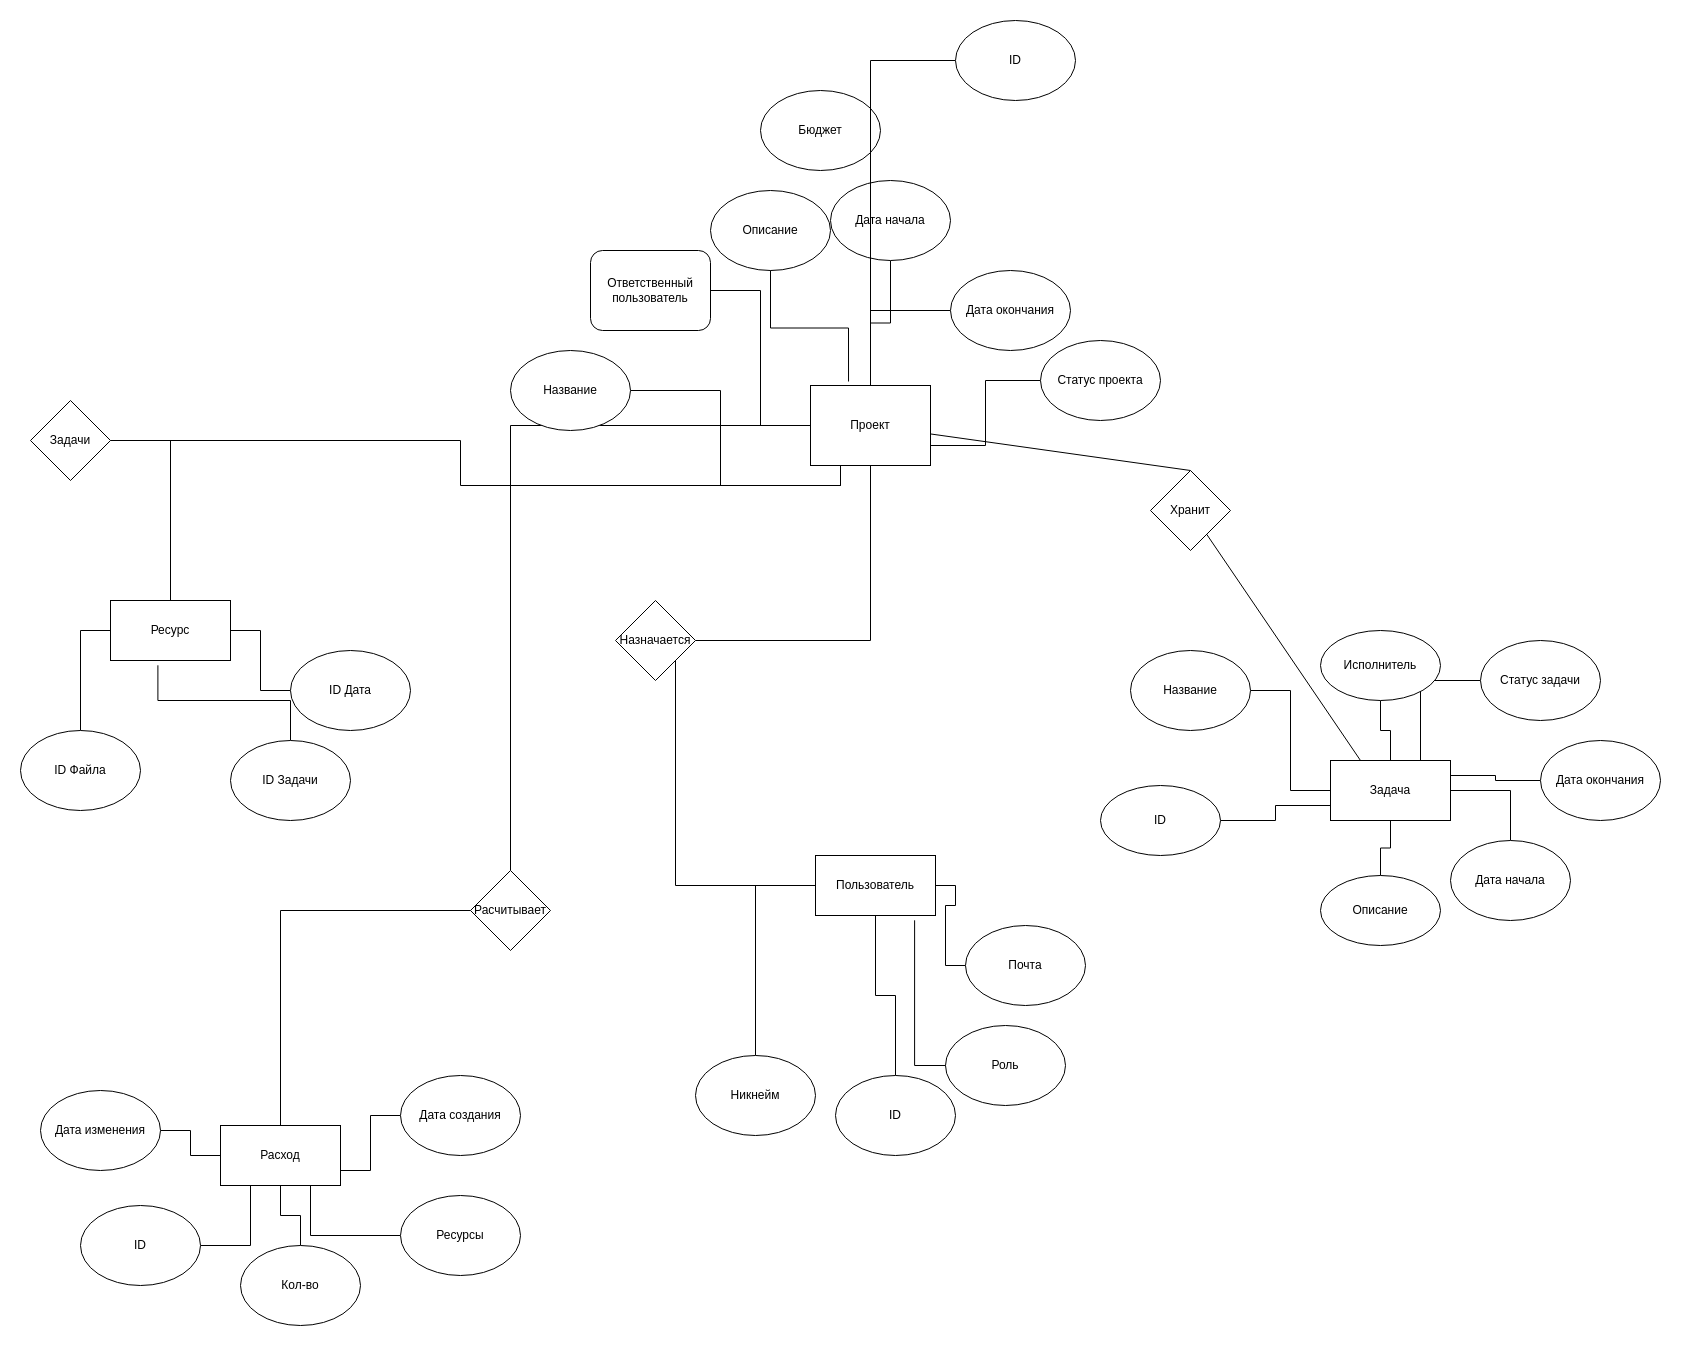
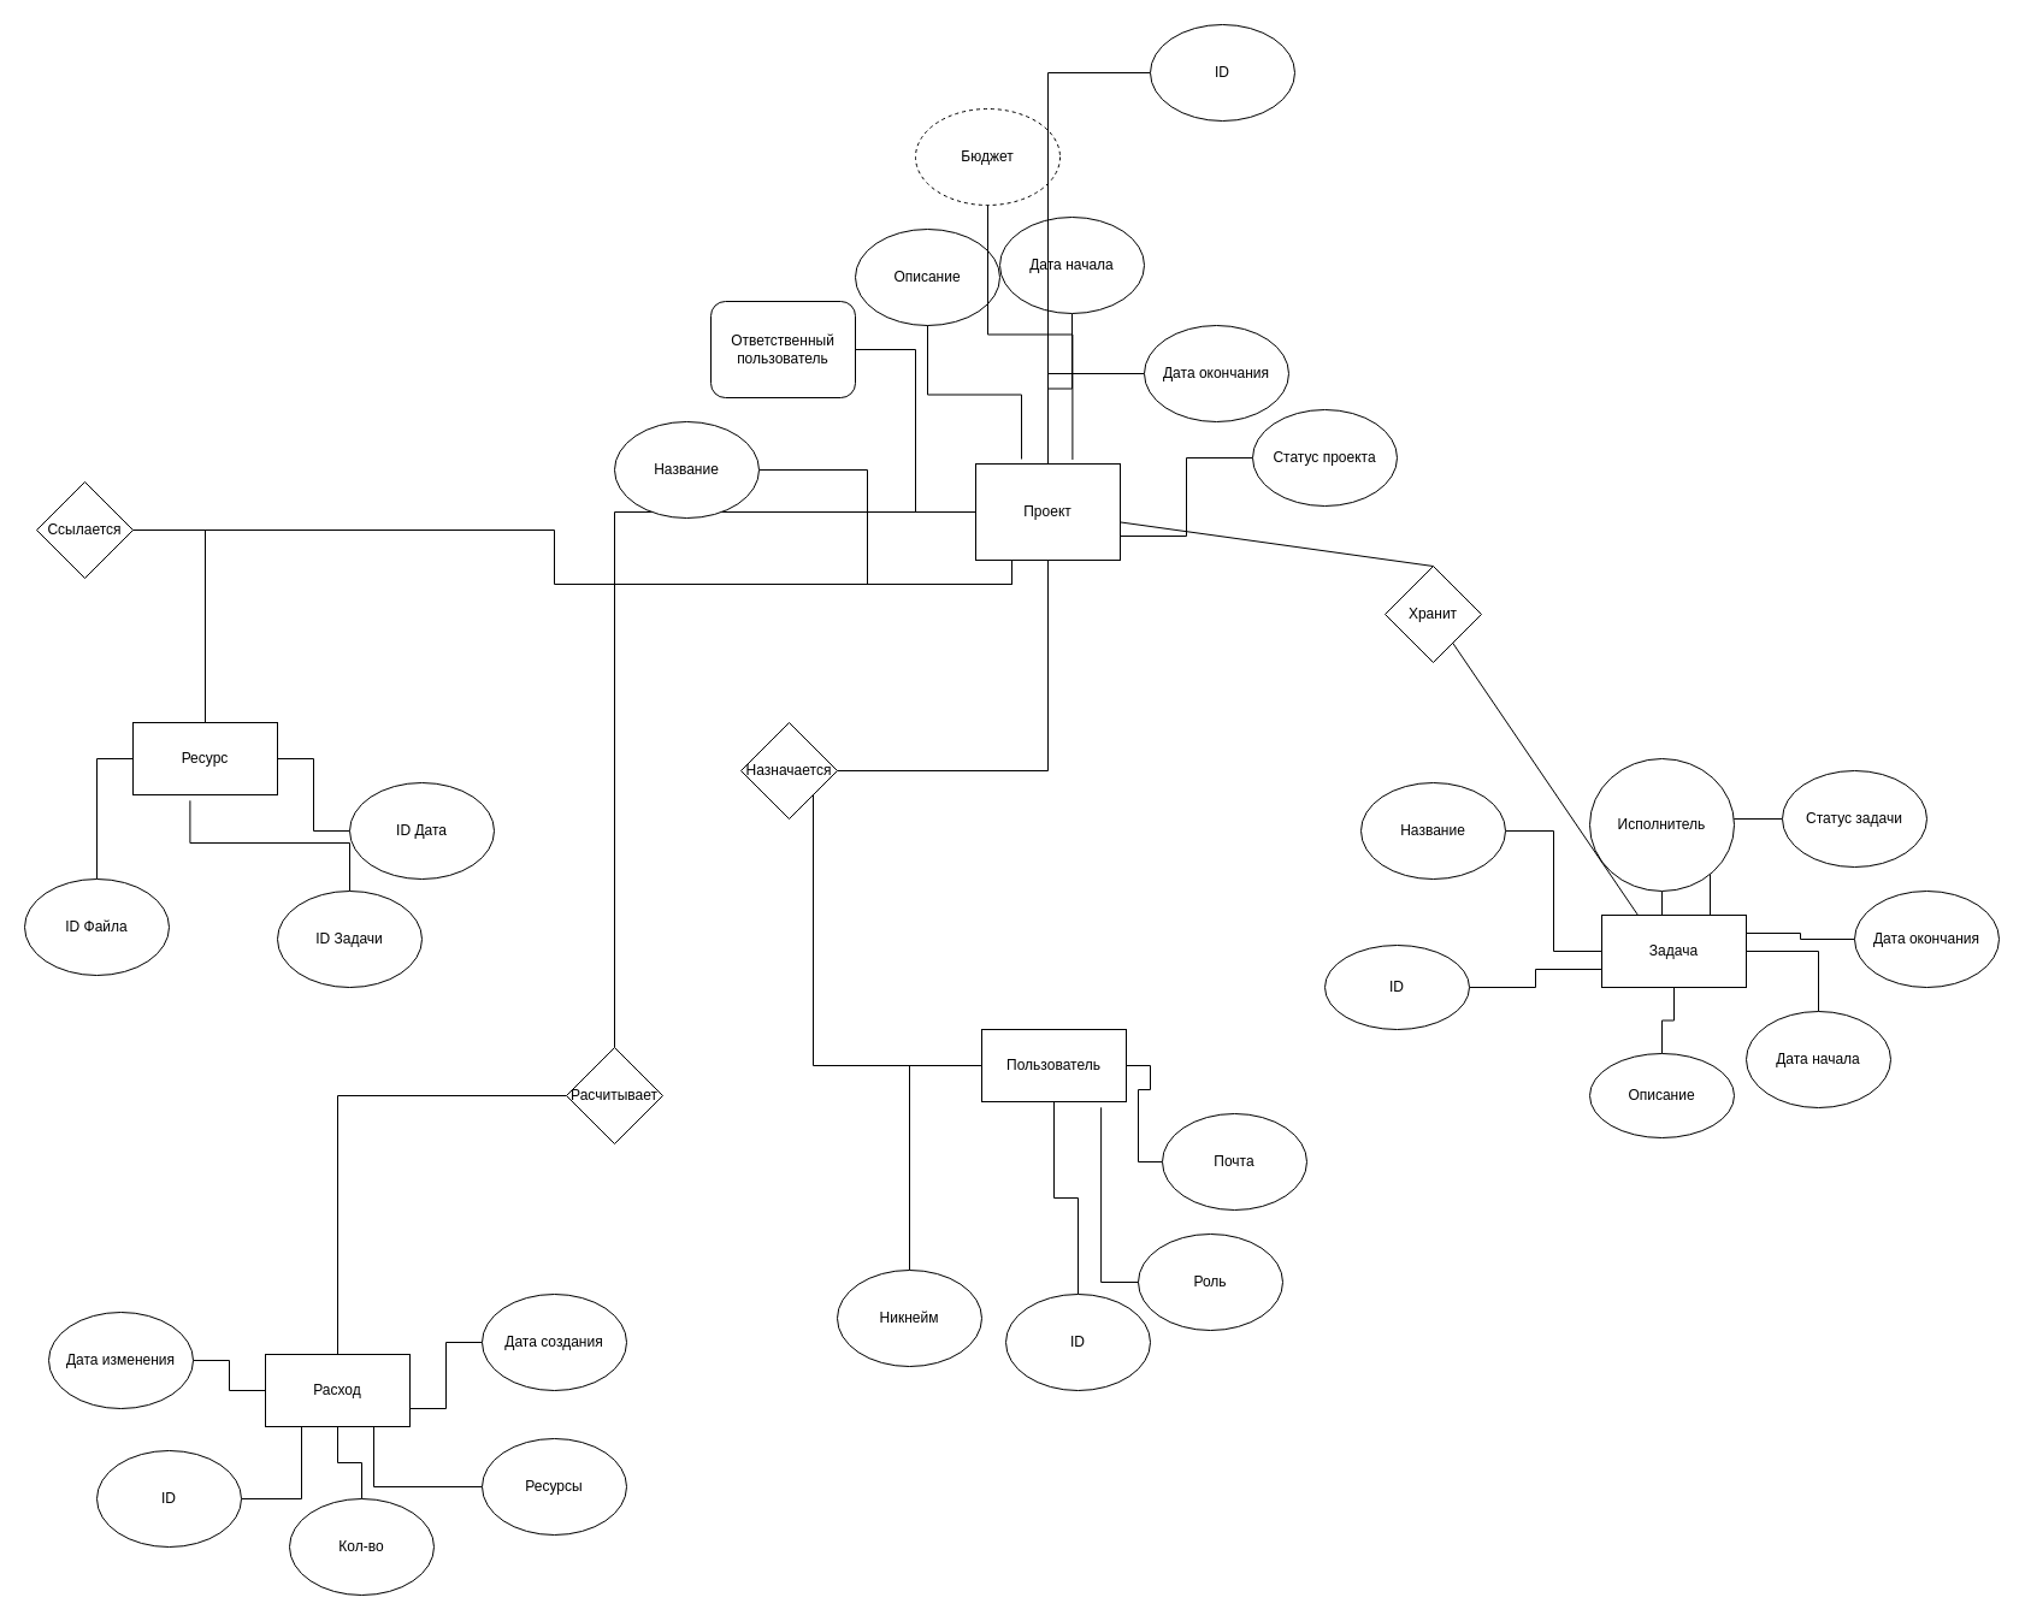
- <mxCell id="12" value="Бюджет" style="ellipse;whiteSpace=wrap;html=1;" vertex="1" parent="1"><mxGeometry x="760" y="90" width="120" height="80" as="geometry" /></mxCell>
+ <mxCell id="12" value="Бюджет" style="ellipse;whiteSpace=wrap;html=1;dashed=1;" vertex="1" parent="1"><mxGeometry x="760" y="90" width="120" height="80" as="geometry" /></mxCell>
+ <mxCell id="17" style="edgeStyle=orthogonalEdgeStyle;rounded=0;orthogonalLoop=1;jettySize=auto;html=1;endArrow=none;endFill=0;entryX=0.67;entryY=-0.044;entryDx=0;entryDy=0;entryPerimeter=0;" edge="1" parent="1" source="12" target="4"><mxGeometry relative="1" as="geometry" /></mxCell>
- <mxCell id="68" value="Задачи" style="rhombus;whiteSpace=wrap;html=1;" vertex="1" parent="1"><mxGeometry x="30" y="400" width="80" height="80" as="geometry" /></mxCell>
+ <mxCell id="68" value="Ссылается" style="rhombus;whiteSpace=wrap;html=1;" vertex="1" parent="1"><mxGeometry x="30" y="400" width="80" height="80" as="geometry" /></mxCell>
- <mxCell id="31" value="Исполнитель" style="ellipse;whiteSpace=wrap;html=1;" vertex="1" parent="1"><mxGeometry x="1320" y="630" width="120" height="70" as="geometry" /></mxCell>
+ <mxCell id="31" value="Исполнитель" style="ellipse;whiteSpace=wrap;html=1;" vertex="1" parent="1"><mxGeometry x="1320" y="630" width="120" height="110" as="geometry" /></mxCell>
